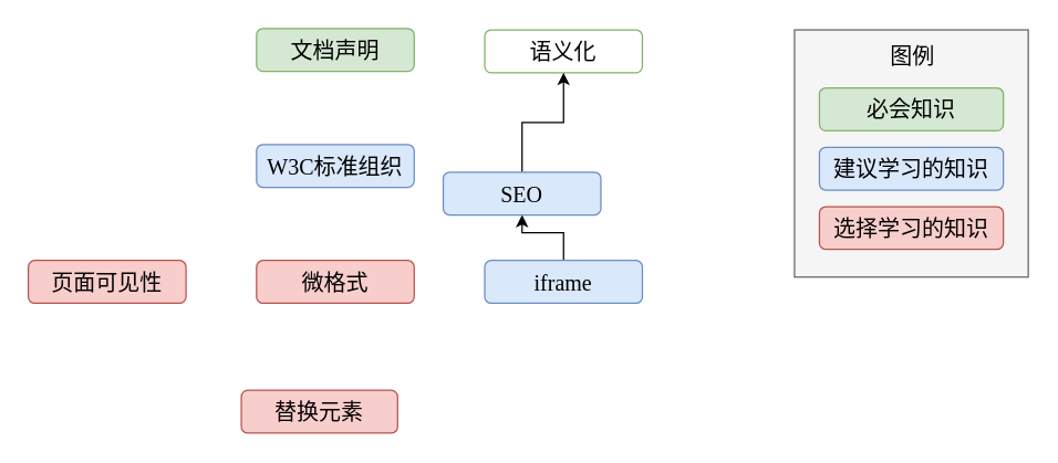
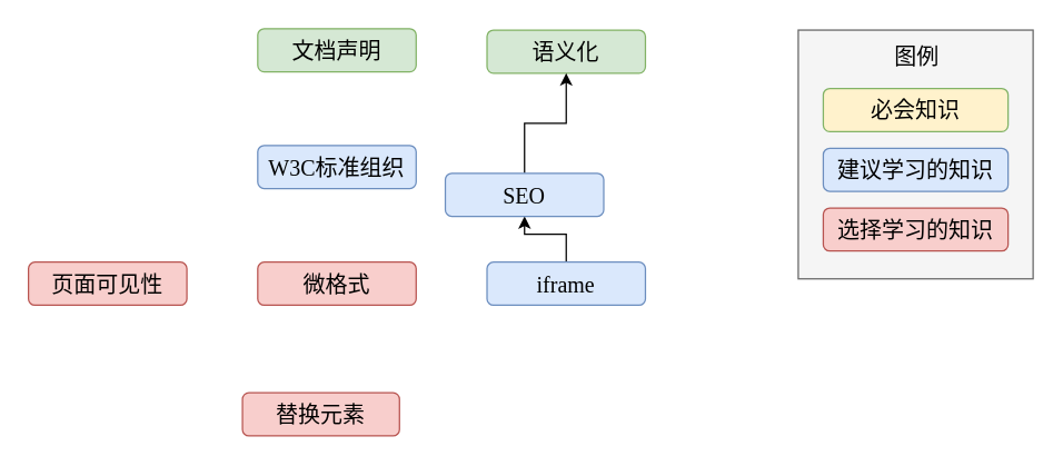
- <mxCell id="3" value="语义化" style="rounded=1;whiteSpace=wrap;html=1;fillColor=#ffffff;strokeColor=#82b366;fontSize=16;fontFamily=Roboto Mono;" parent="1" vertex="1"><mxGeometry x="350" y="21" width="114" height="31" as="geometry" /></mxCell>
+ <mxCell id="3" value="语义化" style="rounded=1;whiteSpace=wrap;html=1;fillColor=#d5e8d4;strokeColor=#82b366;fontSize=16;fontFamily=Roboto Mono;" parent="1" vertex="1"><mxGeometry x="350" y="21" width="114" height="31" as="geometry" /></mxCell>
- <mxCell id="13" value="必会知识" style="rounded=1;whiteSpace=wrap;html=1;fillColor=#d5e8d4;strokeColor=#82b366;fontSize=16;fontFamily=Roboto Mono;" parent="1" vertex="1"><mxGeometry x="592" y="63" width="133" height="31" as="geometry" /></mxCell>
+ <mxCell id="13" value="必会知识" style="rounded=1;whiteSpace=wrap;html=1;fillColor=#fff2cc;strokeColor=#82b366;fontSize=16;fontFamily=Roboto Mono;" parent="1" vertex="1"><mxGeometry x="592" y="63" width="133" height="31" as="geometry" /></mxCell>
